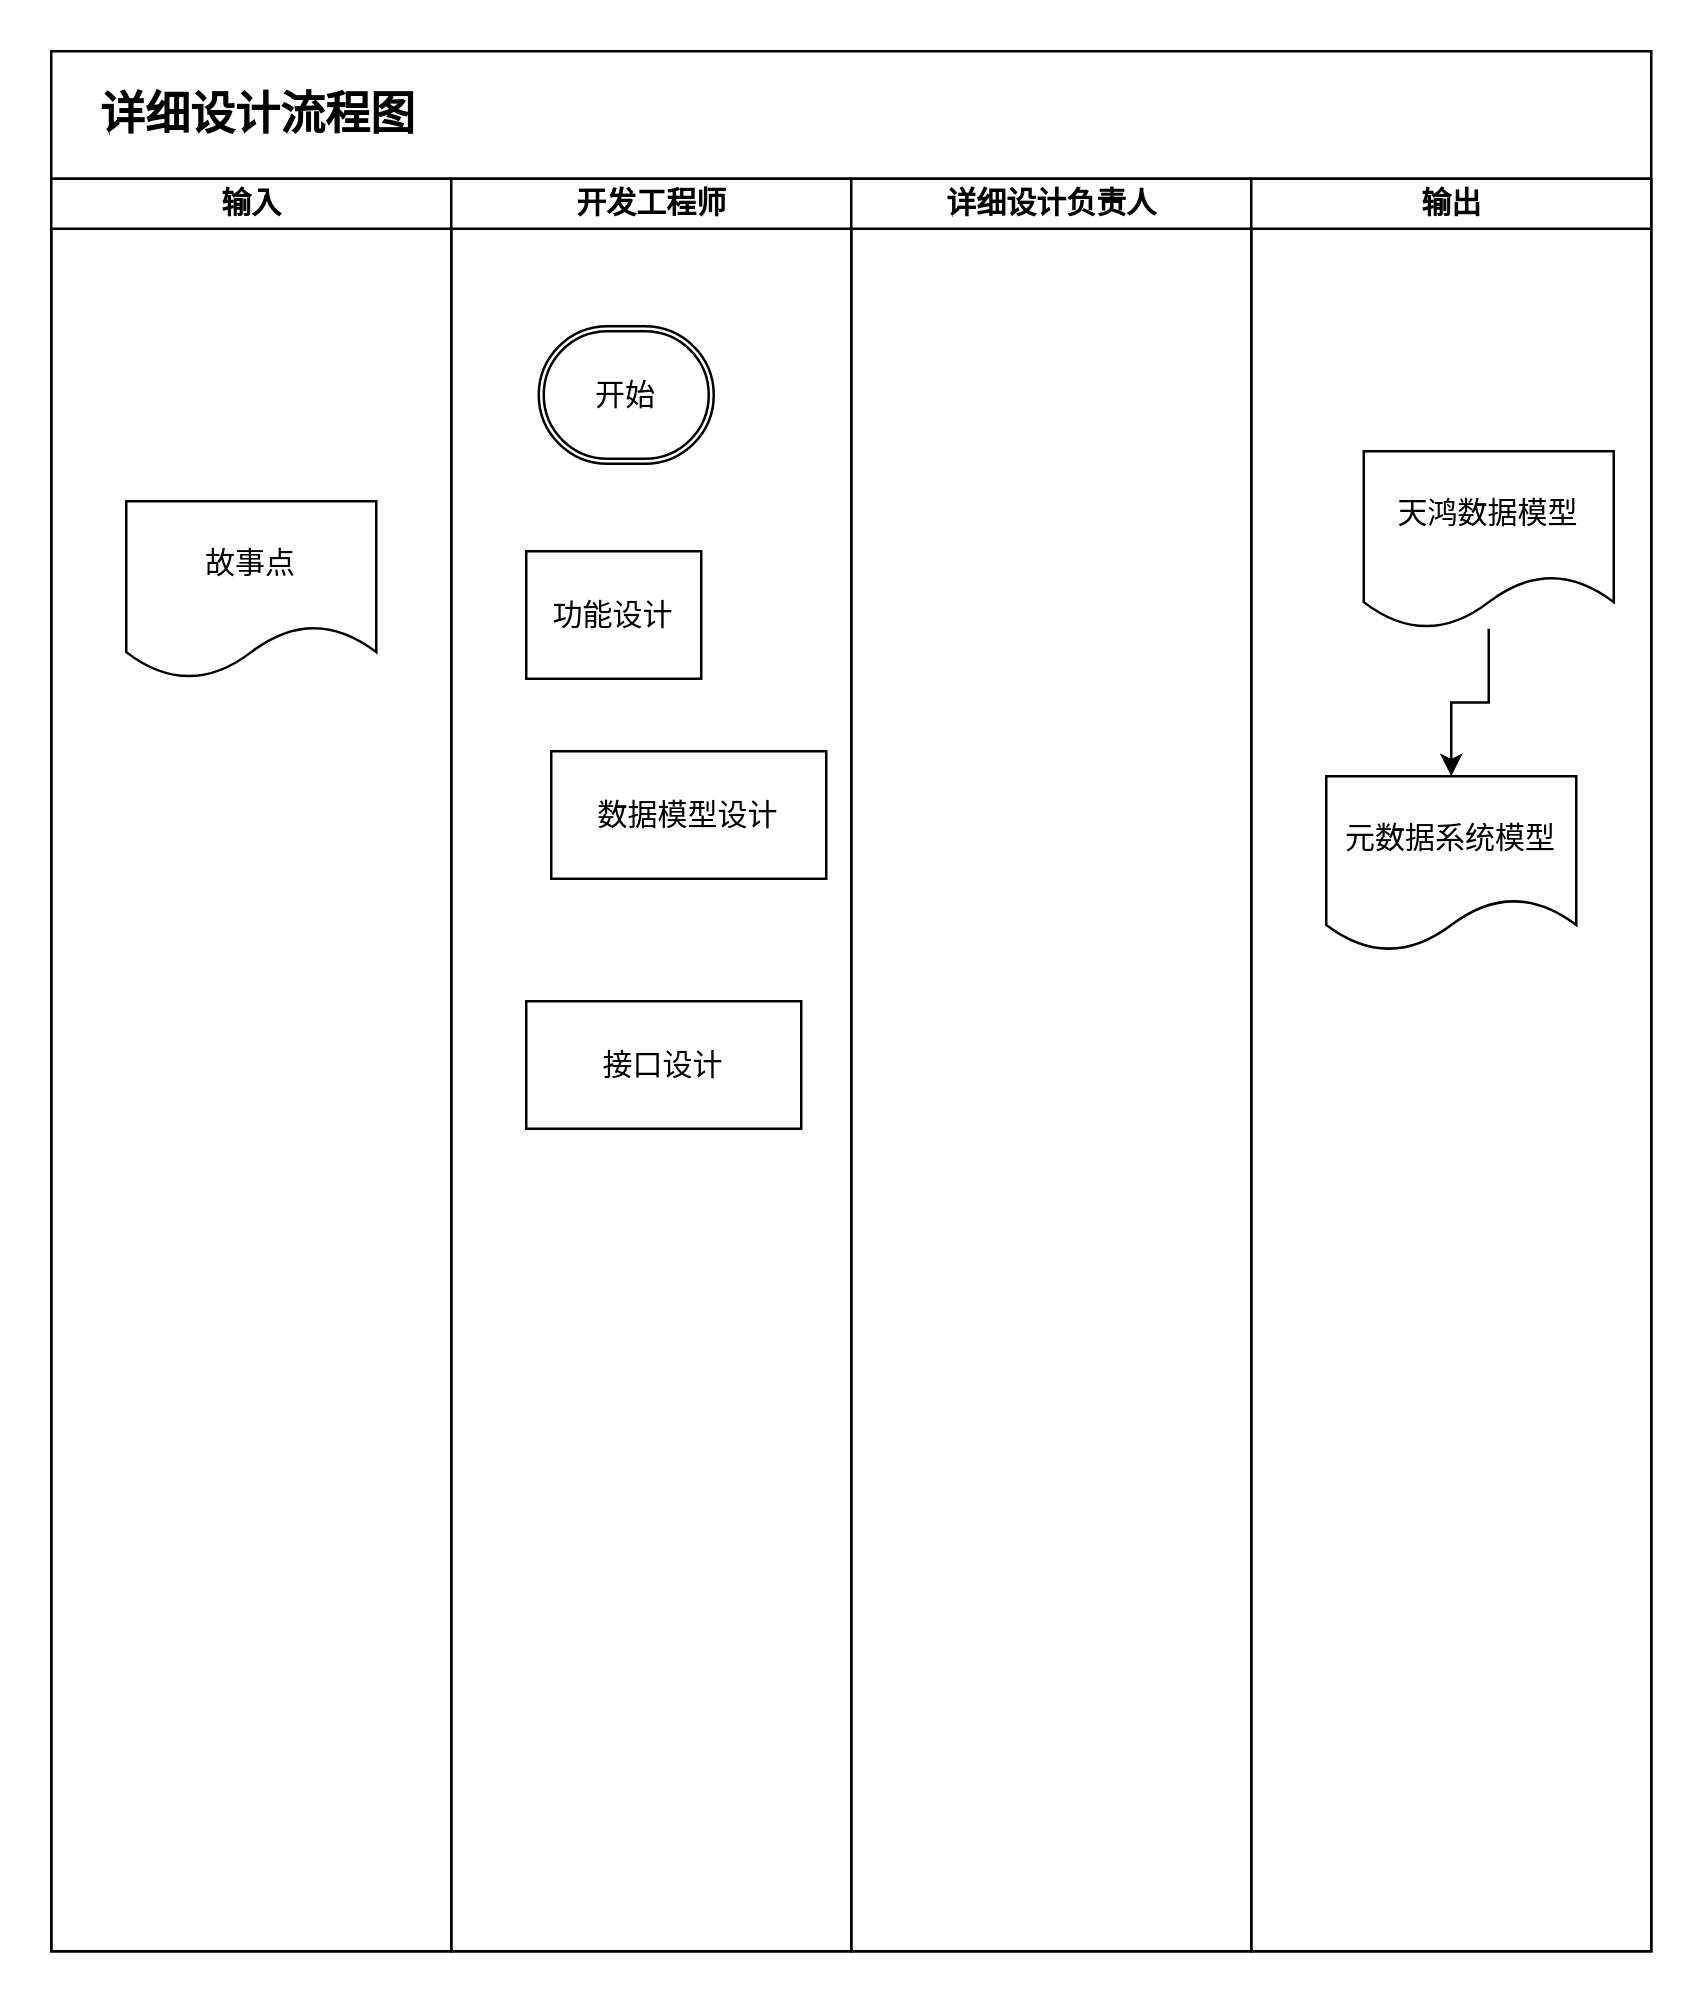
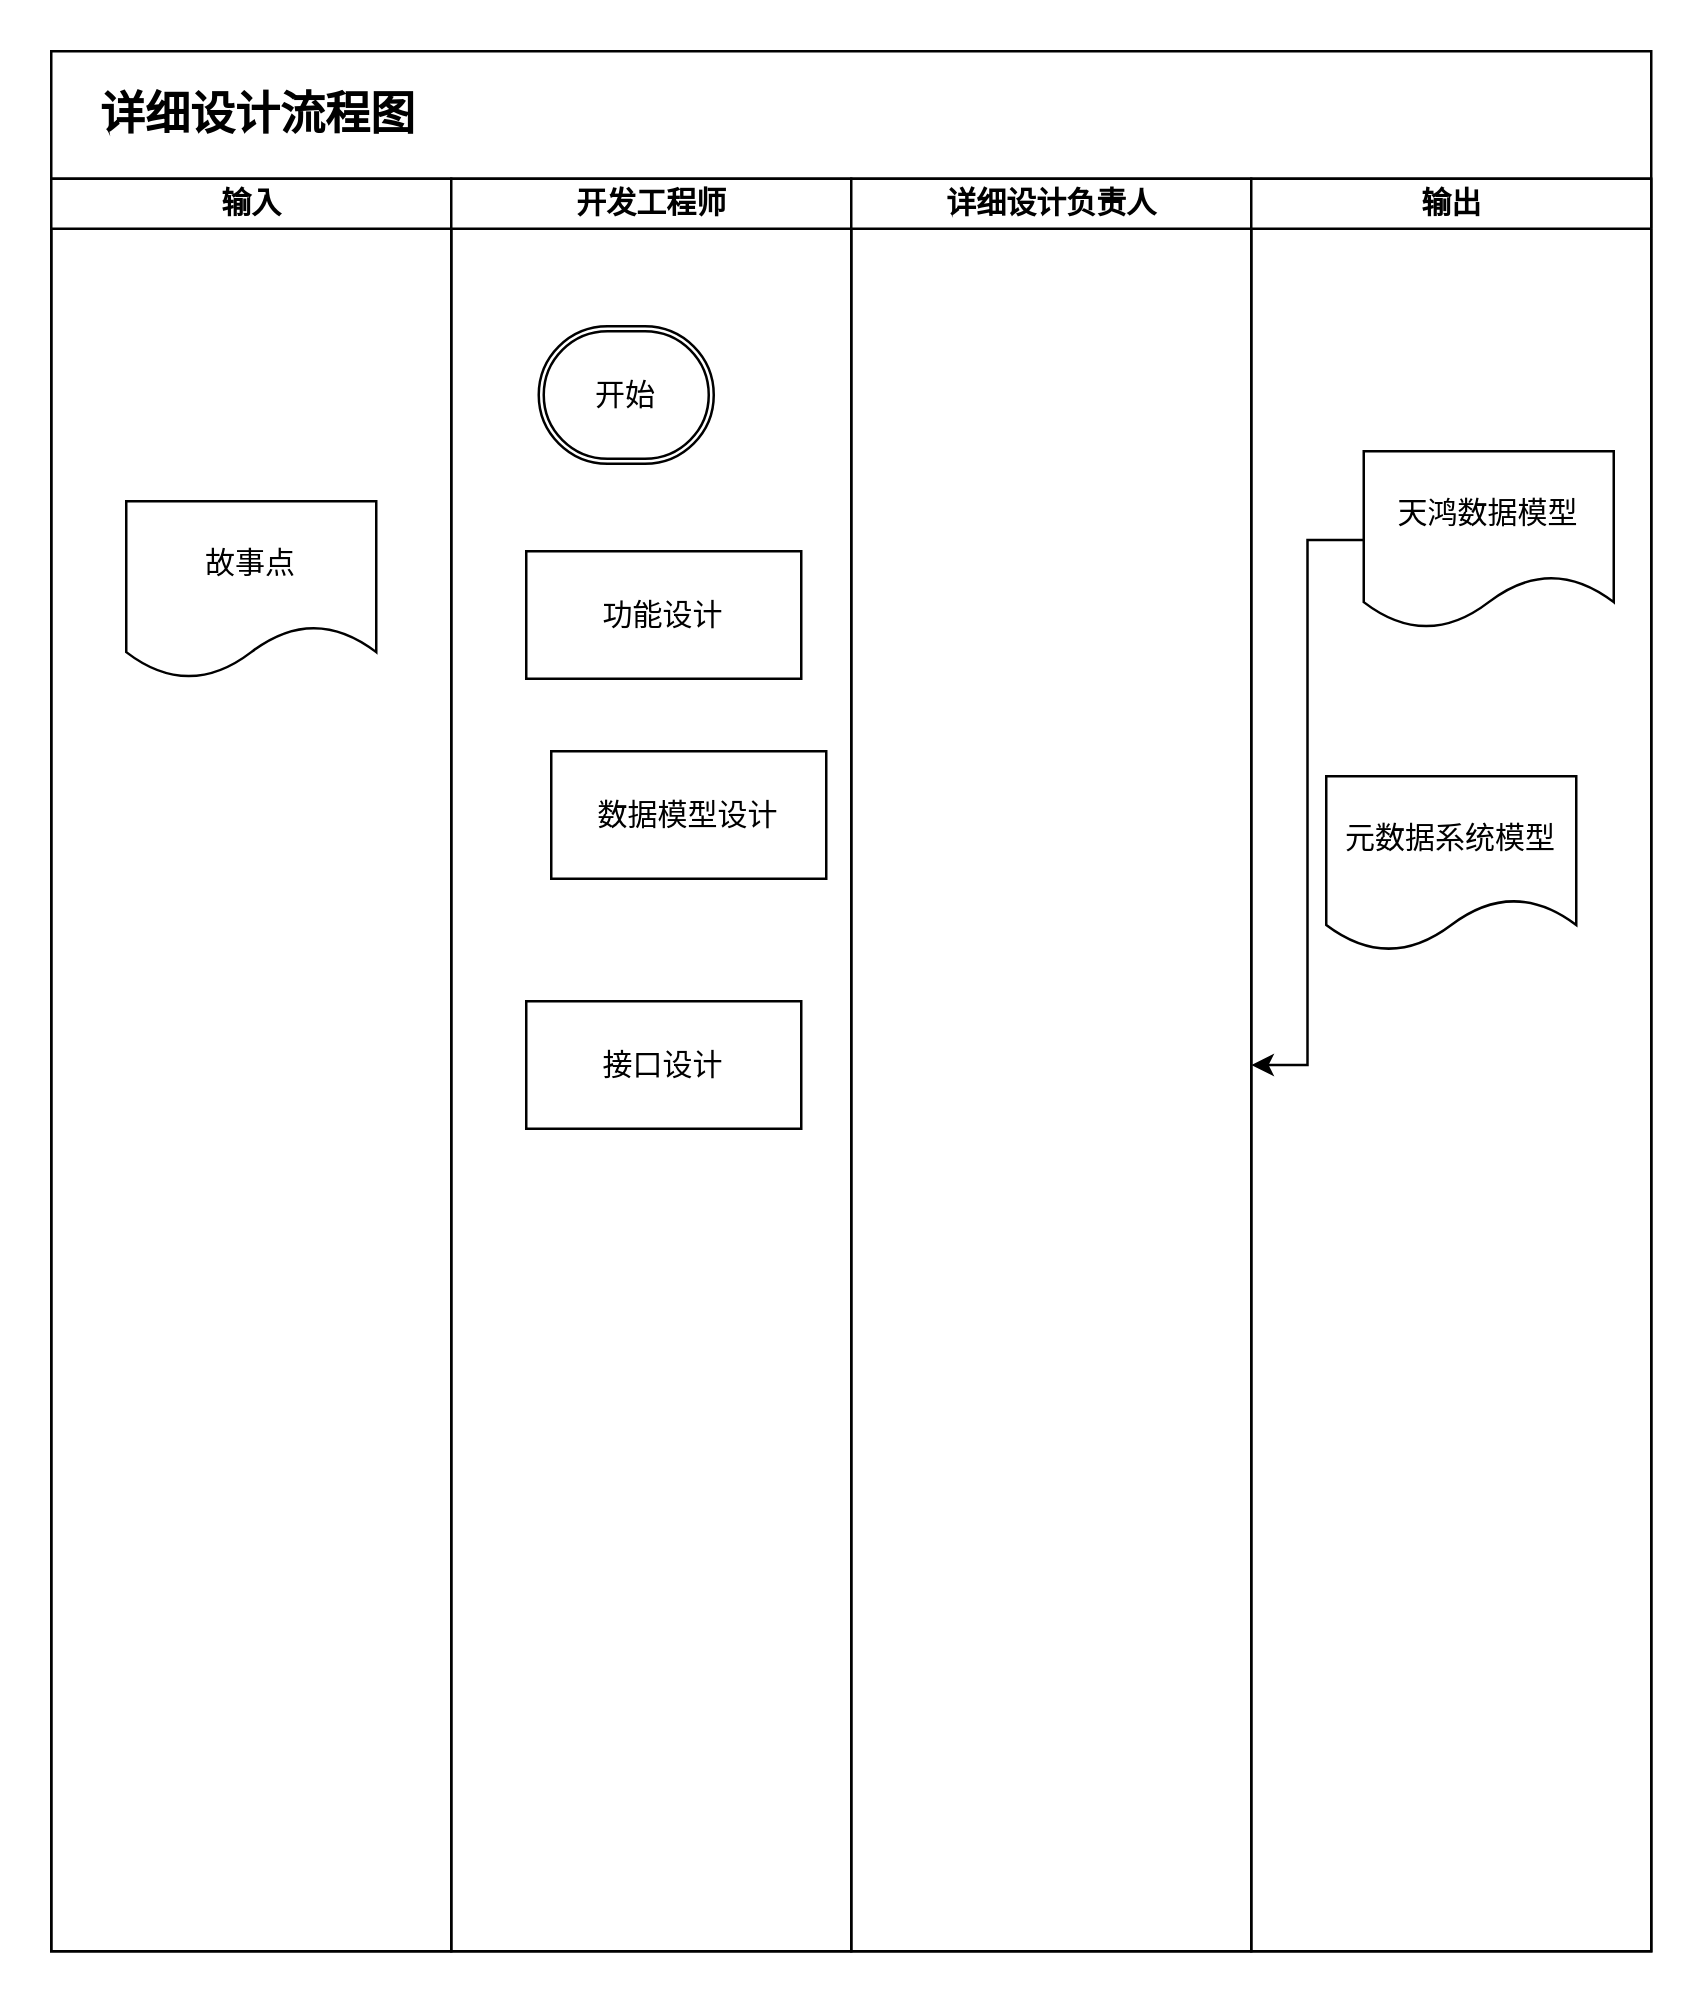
- <mxCell id="7" value="&lt;span style=&quot;text-align: left&quot;&gt;功能设计&lt;/span&gt;" style="rounded=0;whiteSpace=wrap;html=1;" vertex="1" parent="5"><mxGeometry x="30" y="149" width="70" height="51" as="geometry" /></mxCell>
+ <mxCell id="7" value="&lt;span style=&quot;text-align: left&quot;&gt;功能设计&lt;/span&gt;" style="rounded=0;whiteSpace=wrap;html=1;" vertex="1" parent="5"><mxGeometry x="30" y="149" width="110" height="51" as="geometry" /></mxCell>
- <mxCell id="12" style="edgeStyle=orthogonalEdgeStyle;rounded=0;orthogonalLoop=1;jettySize=auto;html=1;entryX=0.5;entryY=0;entryDx=0;entryDy=0;" edge="1" parent="11" source="13" target="14"><mxGeometry relative="1" as="geometry" /></mxCell>
+ <mxCell id="12" style="edgeStyle=orthogonalEdgeStyle;rounded=0;orthogonalLoop=1;jettySize=auto;html=1;" edge="1" parent="11" source="13" target="10"><mxGeometry relative="1" as="geometry" /></mxCell>
